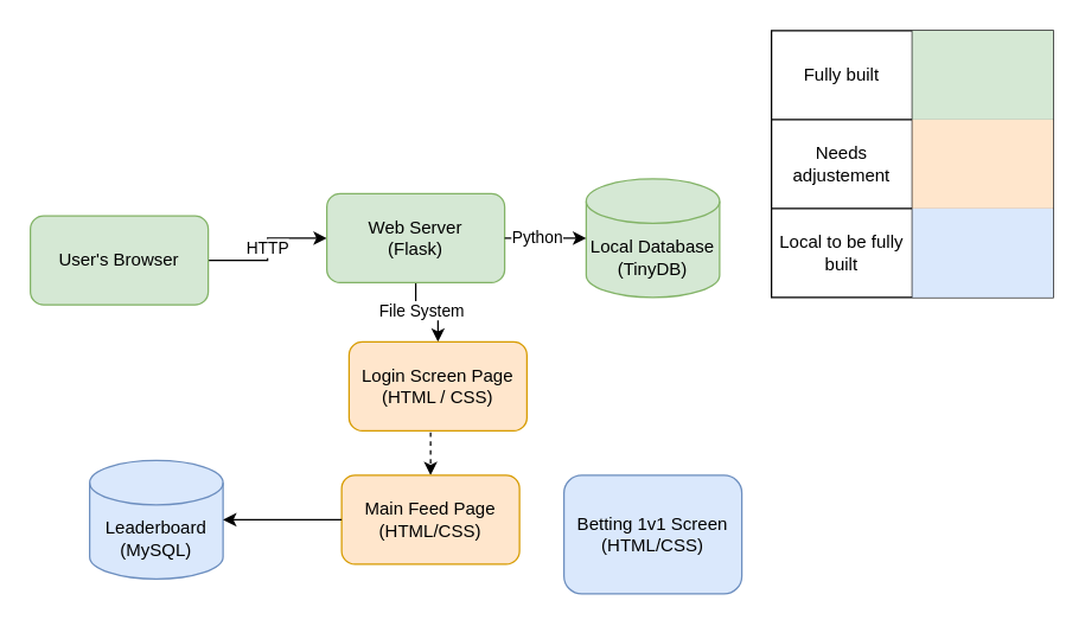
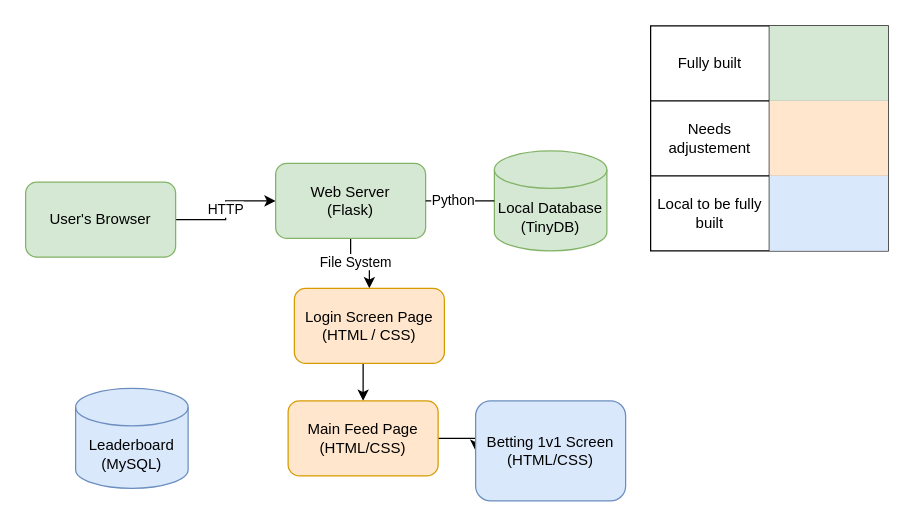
- <mxCell id="23" style="edgeStyle=orthogonalEdgeStyle;rounded=0;orthogonalLoop=1;jettySize=auto;html=1;exitX=1;exitY=0.5;exitDx=0;exitDy=0;entryX=0;entryY=0.5;entryDx=0;entryDy=0;entryPerimeter=0;" parent="1" source="6" target="9" edge="1"><mxGeometry relative="1" as="geometry" /></mxCell>
+ <mxCell id="23" style="edgeStyle=orthogonalEdgeStyle;rounded=0;orthogonalLoop=1;jettySize=auto;html=1;exitX=1;exitY=0.5;exitDx=0;exitDy=0;entryX=0;entryY=0.5;entryDx=0;entryDy=0;entryPerimeter=0;endArrow=none;" parent="1" source="6" target="9" edge="1"><mxGeometry relative="1" as="geometry" /></mxCell>
- <mxCell id="7" style="edgeStyle=orthogonalEdgeStyle;rounded=0;orthogonalLoop=1;jettySize=auto;html=1;exitX=0.5;exitY=1;exitDx=0;exitDy=0;entryX=0.5;entryY=0;entryDx=0;entryDy=0;dashed=1;" parent="1" source="8" target="11" edge="1"><mxGeometry relative="1" as="geometry" /></mxCell>
+ <mxCell id="7" style="edgeStyle=orthogonalEdgeStyle;rounded=0;orthogonalLoop=1;jettySize=auto;html=1;exitX=0.5;exitY=1;exitDx=0;exitDy=0;entryX=0.5;entryY=0;entryDx=0;entryDy=0;" parent="1" source="8" target="11" edge="1"><mxGeometry relative="1" as="geometry" /></mxCell>
- <mxCell id="26" value="" style="endArrow=classic;html=1;rounded=0;entryX=1;entryY=0.5;entryDx=0;entryDy=0;entryPerimeter=0;exitX=0;exitY=0.5;exitDx=0;exitDy=0;" edge="1" parent="1" source="11" target="25"><mxGeometry width="50" height="50" relative="1" as="geometry"><mxPoint x="290" y="420" as="sourcePoint" /><mxPoint x="340" y="370" as="targetPoint" /></mxGeometry></mxCell>
+ <mxCell id="10" style="edgeStyle=orthogonalEdgeStyle;rounded=0;orthogonalLoop=1;jettySize=auto;html=1;exitX=1;exitY=0.5;exitDx=0;exitDy=0;entryX=0;entryY=0.5;entryDx=0;entryDy=0;" parent="1" source="11" target="12" edge="1"><mxGeometry relative="1" as="geometry" /></mxCell>
